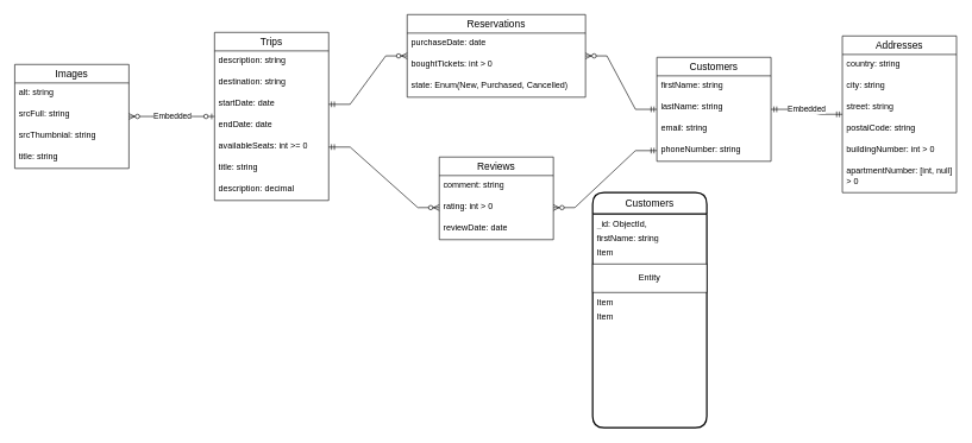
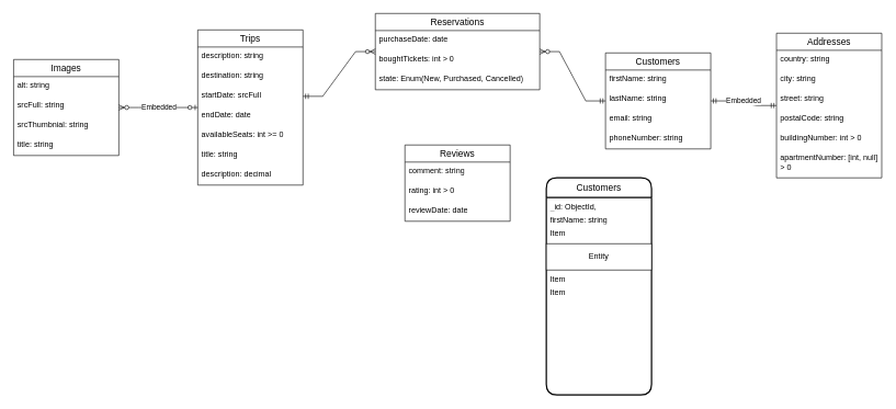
- <mxCell id="18" value="startDate: date" style="text;strokeColor=none;fillColor=none;spacingLeft=4;spacingRight=4;overflow=hidden;rotatable=0;points=[[0,0.5],[1,0.5]];portConstraint=eastwest;fontSize=12;whiteSpace=wrap;html=1;" parent="15" vertex="1"><mxGeometry y="86" width="160" height="30" as="geometry" /></mxCell>
+ <mxCell id="18" value="startDate: srcFull" style="text;strokeColor=none;fillColor=none;spacingLeft=4;spacingRight=4;overflow=hidden;rotatable=0;points=[[0,0.5],[1,0.5]];portConstraint=eastwest;fontSize=12;whiteSpace=wrap;html=1;" parent="15" vertex="1"><mxGeometry y="86" width="160" height="30" as="geometry" /></mxCell>
- <mxCell id="40" value="" style="edgeStyle=entityRelationEdgeStyle;fontSize=12;html=1;endArrow=ERzeroToMany;startArrow=ERmandOne;rounded=0;entryX=0;entryY=0.5;entryDx=0;entryDy=0;exitX=1;exitY=0.5;exitDx=0;exitDy=0;" parent="1" source="20" target="13" edge="1"><mxGeometry width="100" height="100" relative="1" as="geometry"><mxPoint x="500" y="300" as="sourcePoint" /><mxPoint x="870" y="310" as="targetPoint" /></mxGeometry></mxCell>
- <mxCell id="39" value="" style="edgeStyle=entityRelationEdgeStyle;fontSize=12;html=1;endArrow=ERzeroToMany;startArrow=ERmandOne;rounded=0;exitX=0;exitY=0.5;exitDx=0;exitDy=0;entryX=1;entryY=0.5;entryDx=0;entryDy=0;" parent="1" source="6" target="13" edge="1"><mxGeometry width="100" height="100" relative="1" as="geometry"><mxPoint x="1110" y="510" as="sourcePoint" /><mxPoint x="1210" y="410" as="targetPoint" /></mxGeometry></mxCell>
